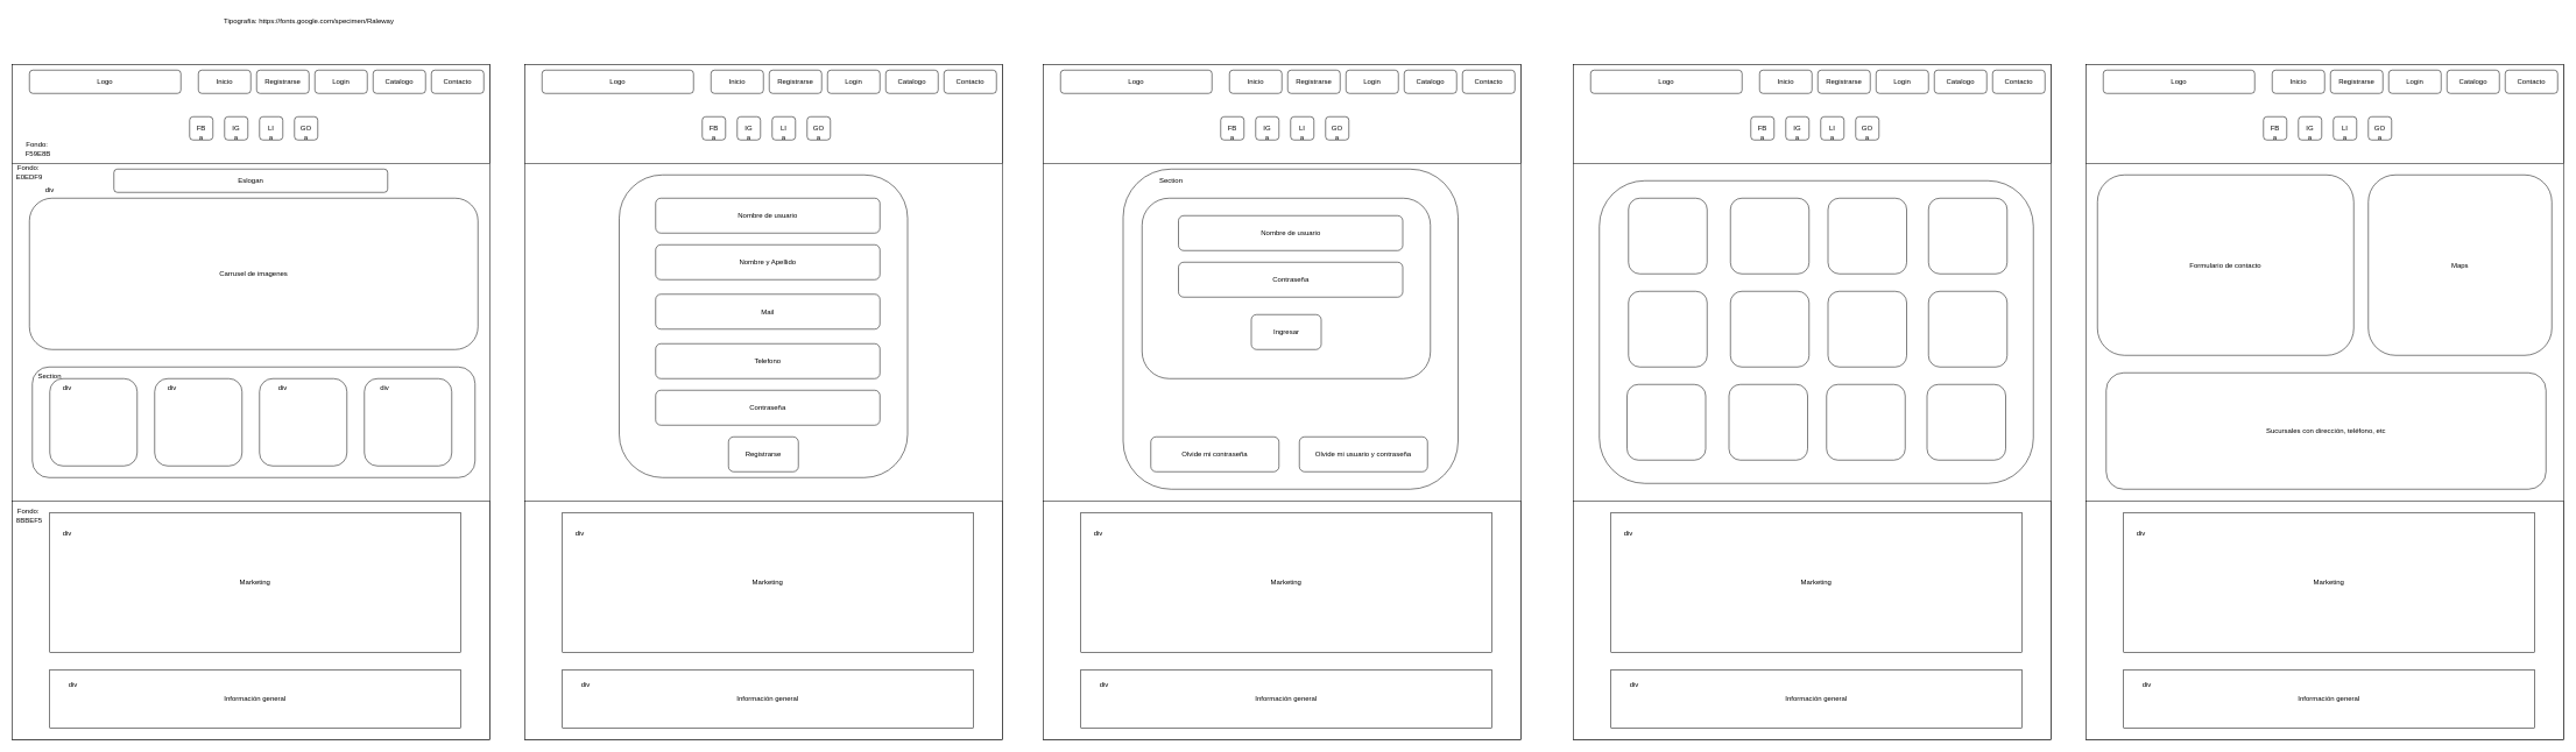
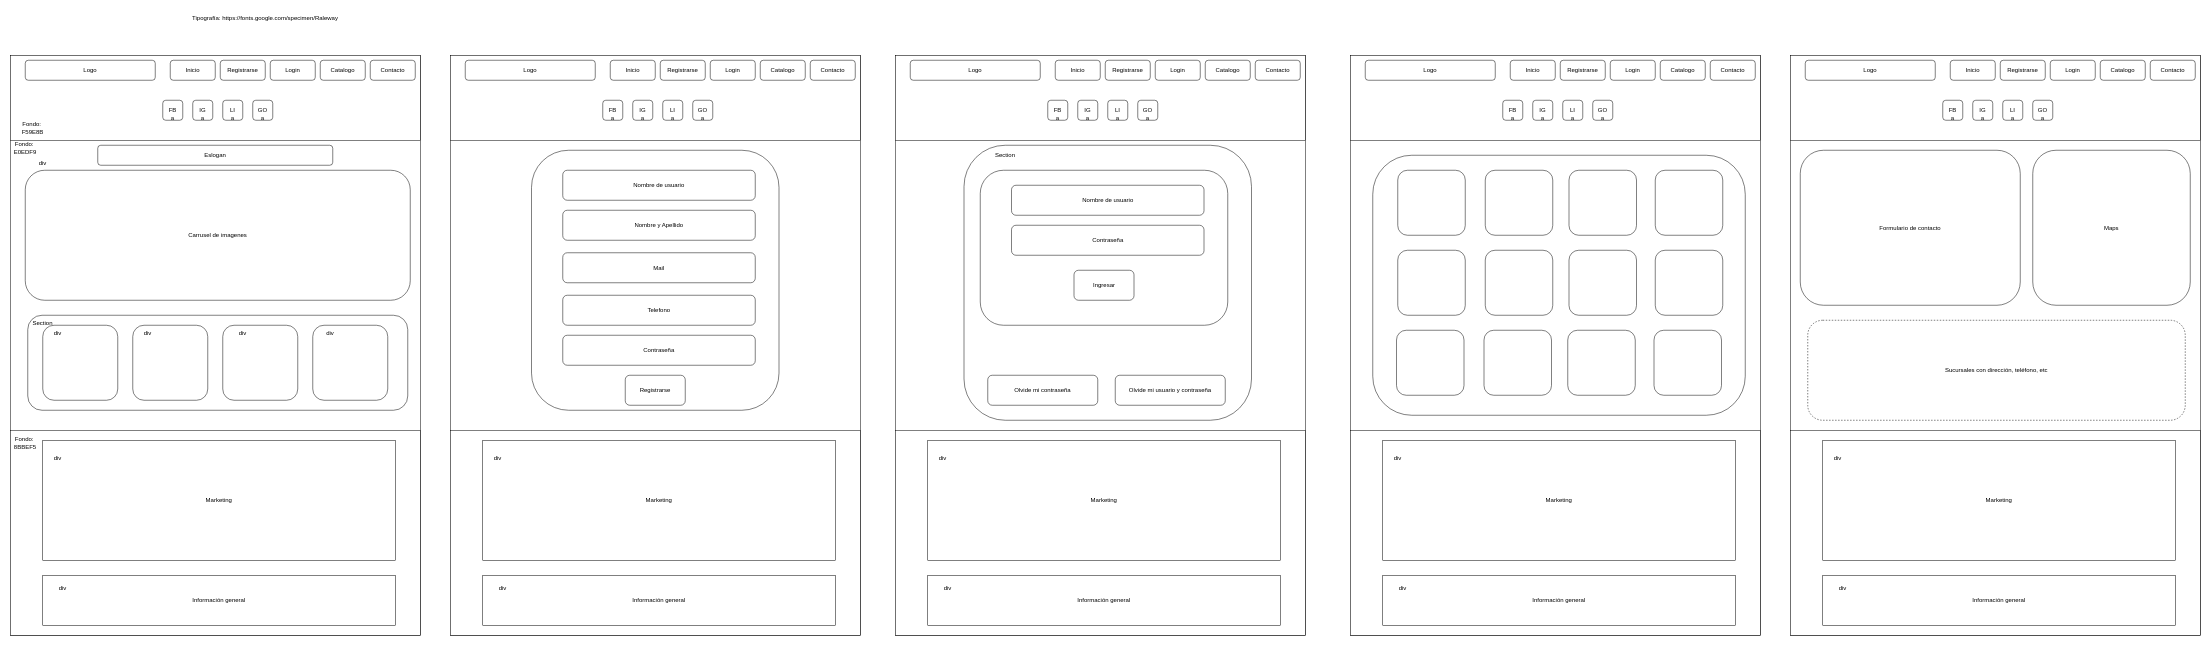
- <mxCell id="150" value="Sucursales con dirección, teléfono, etc" style="rounded=1;whiteSpace=wrap;html=1;" vertex="1" parent="1"><mxGeometry x="3615" y="640" width="755" height="200" as="geometry" /></mxCell>
+ <mxCell id="150" value="Sucursales con dirección, teléfono, etc" style="rounded=1;whiteSpace=wrap;html=1;dashed=1;" vertex="1" parent="1"><mxGeometry x="3615" y="640" width="755" height="200" as="geometry" /></mxCell>
